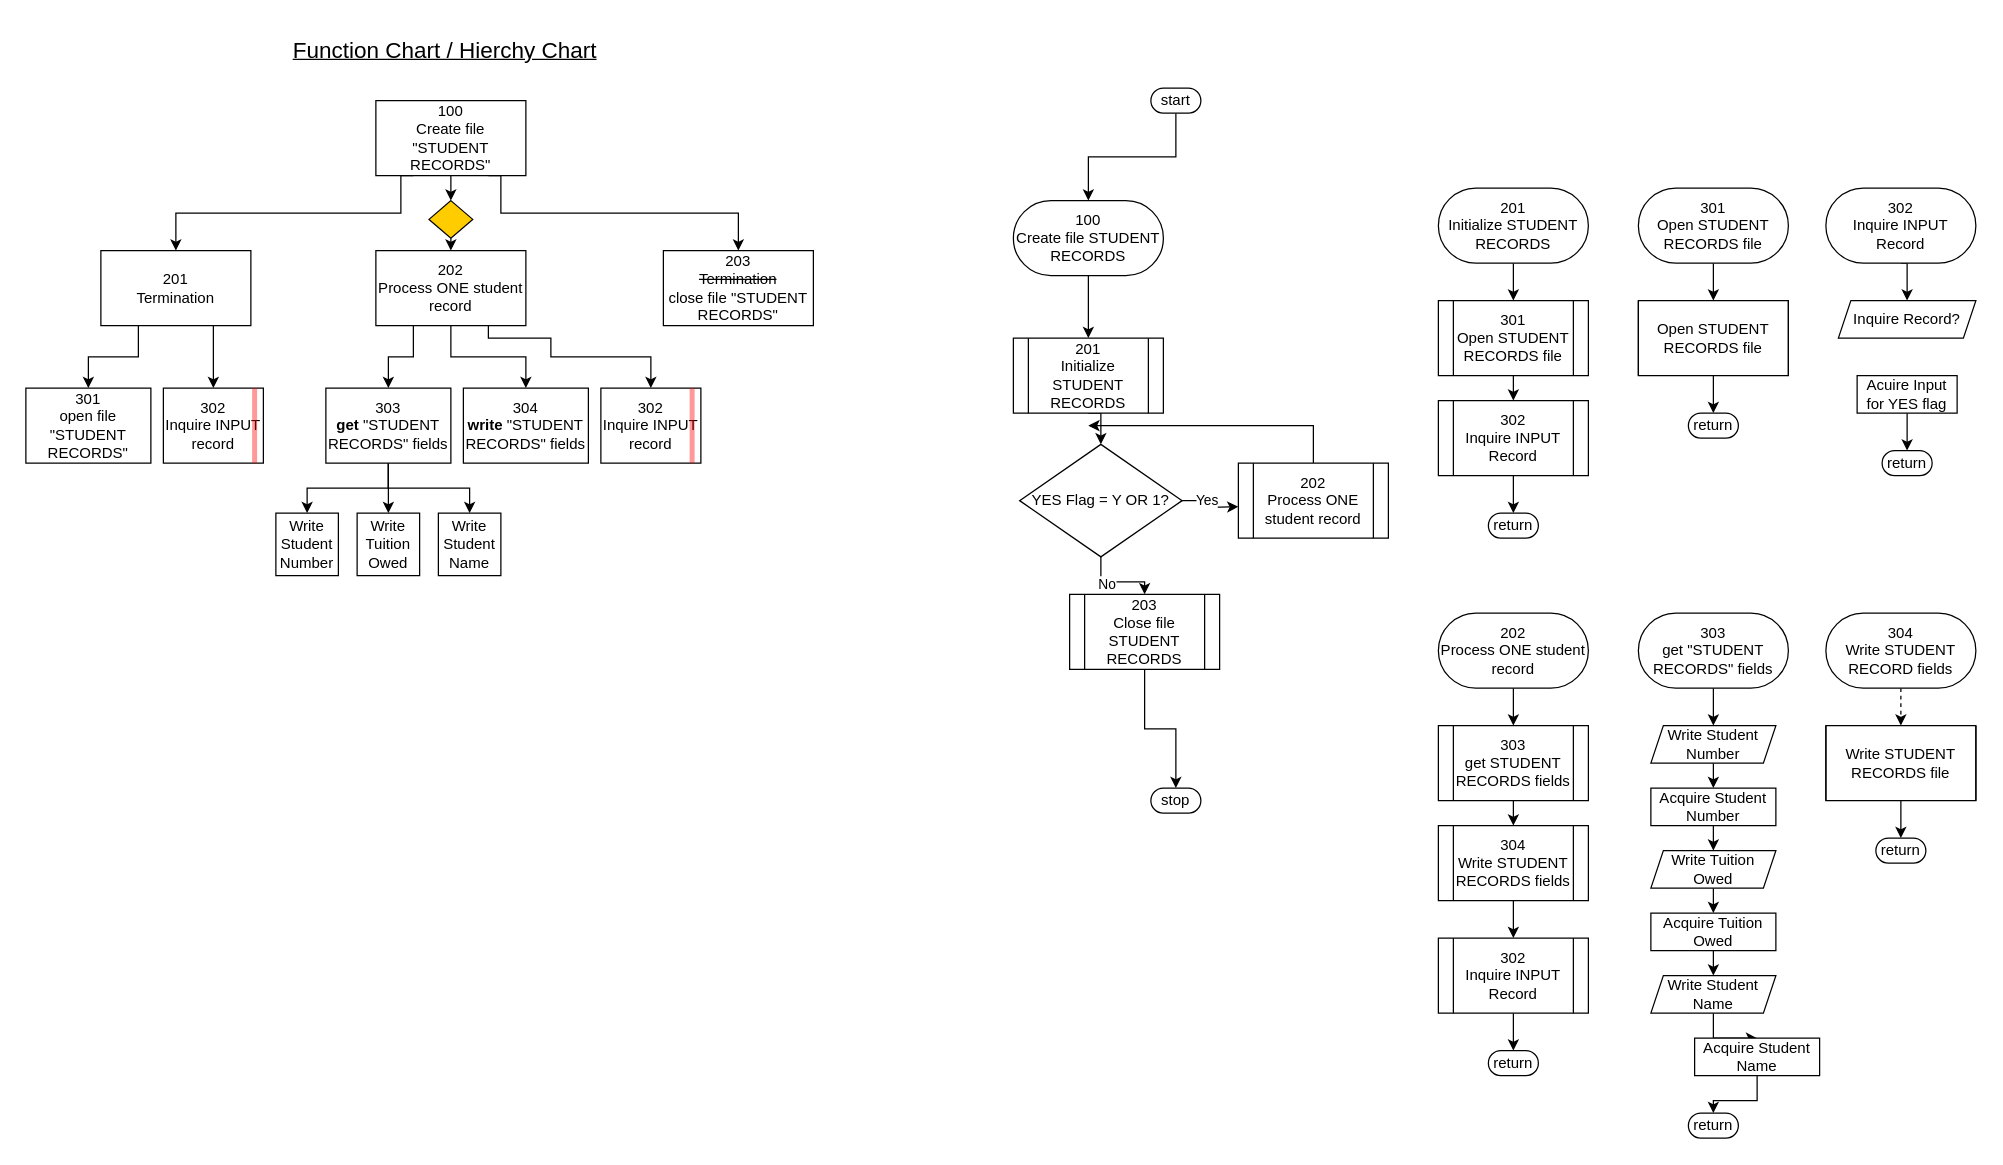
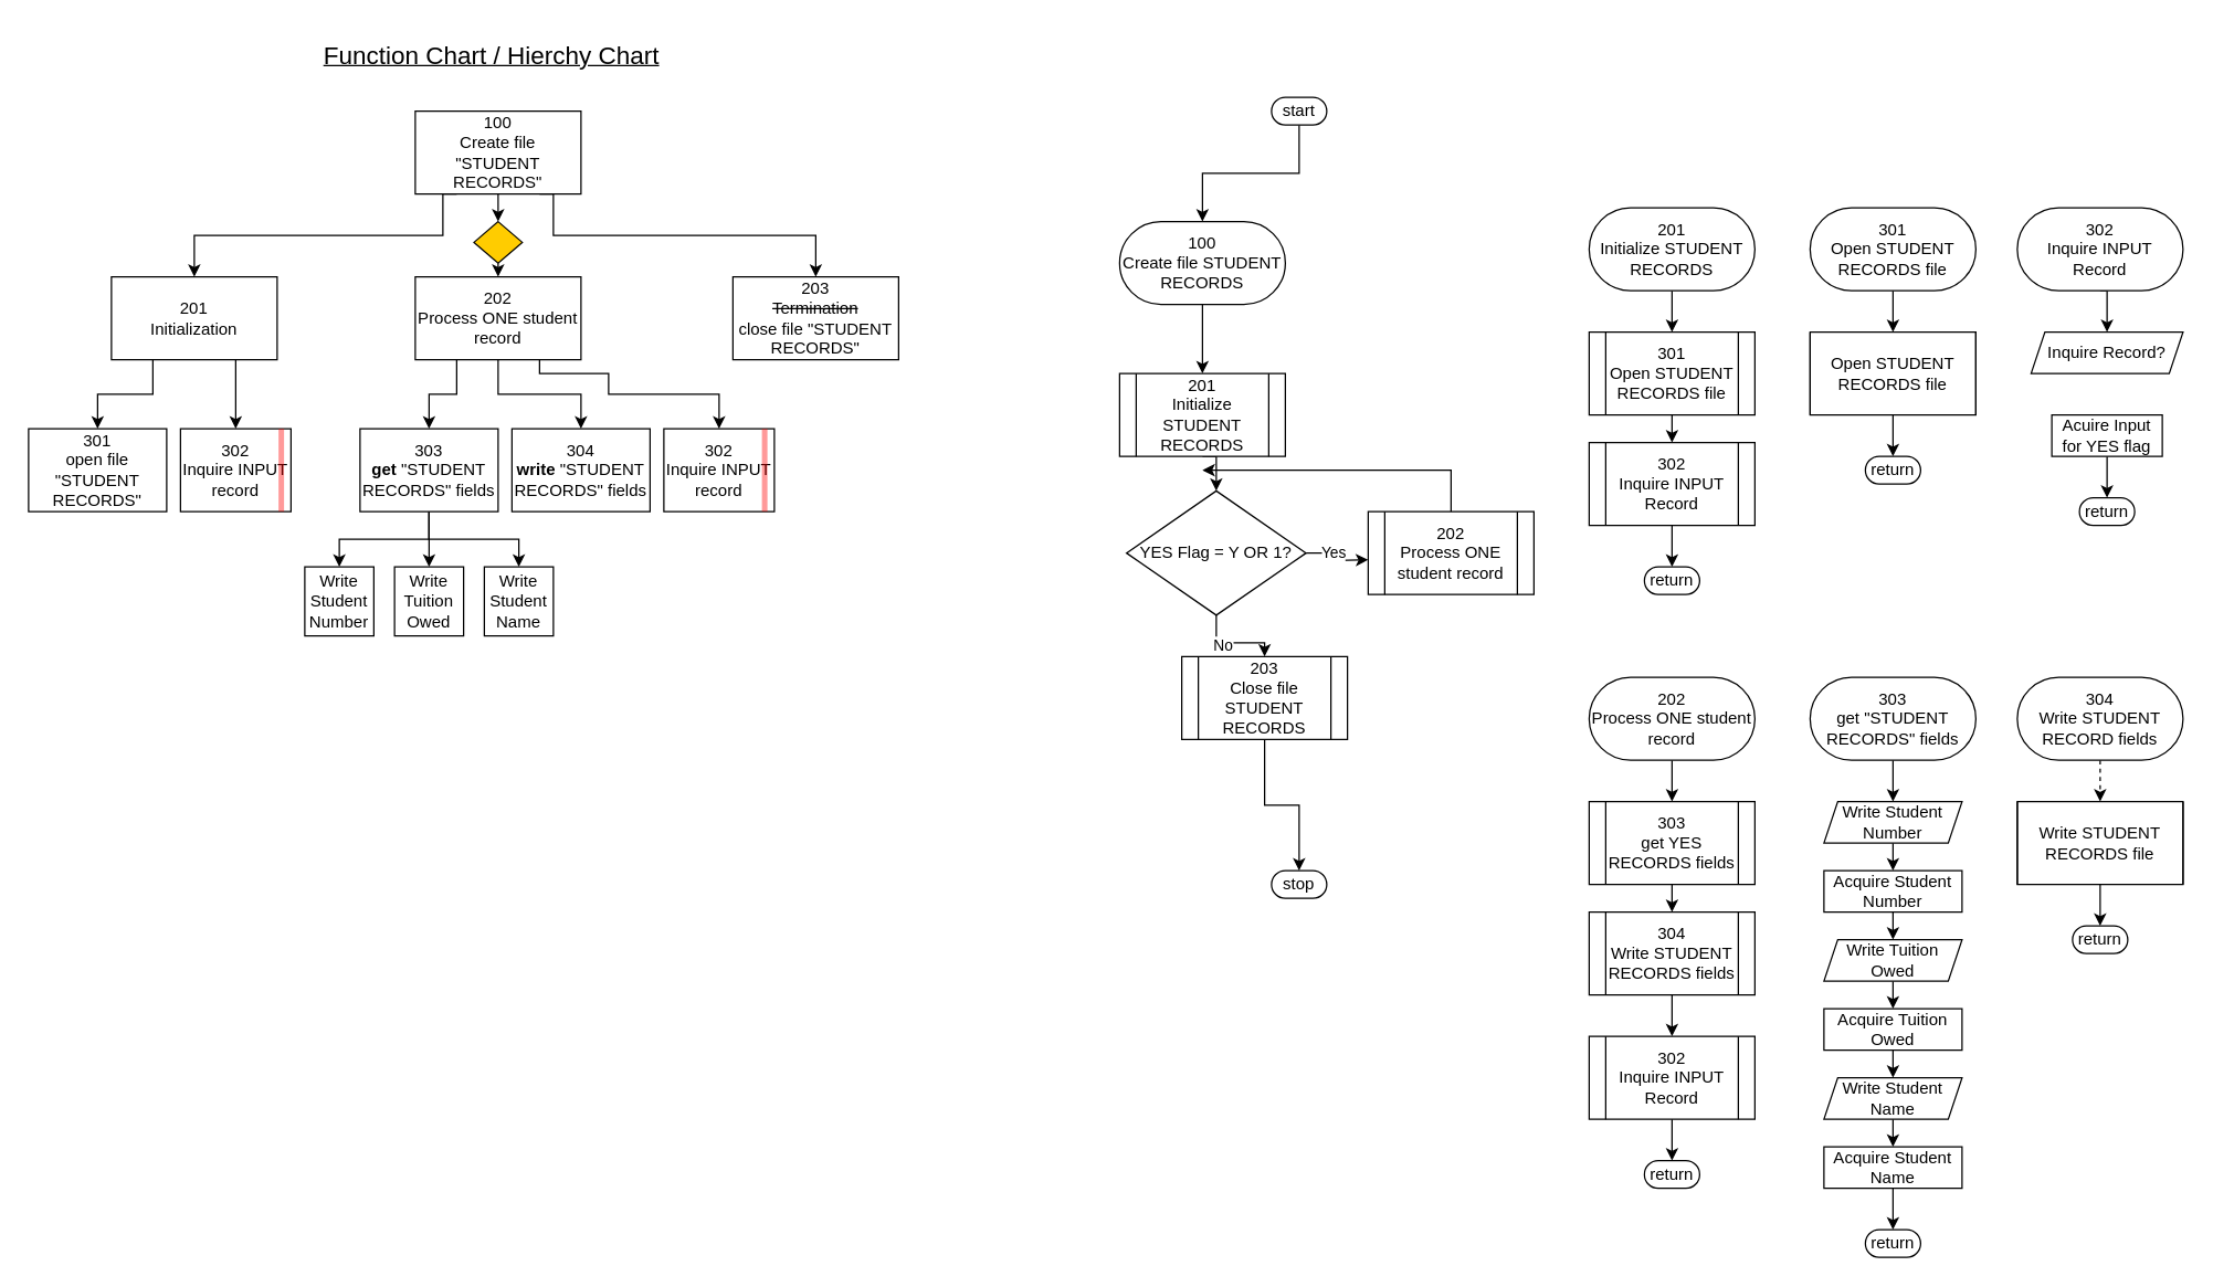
- <mxCell id="8" value="201&lt;br&gt;Termination" style="rounded=1;whiteSpace=wrap;html=1;arcSize=0;" parent="1" vertex="1"><mxGeometry x="80" y="200" width="120" height="60" as="geometry" /></mxCell>
+ <mxCell id="8" value="201&lt;br&gt;Initialization" style="rounded=1;whiteSpace=wrap;html=1;arcSize=0;" parent="1" vertex="1"><mxGeometry x="80" y="200" width="120" height="60" as="geometry" /></mxCell>
- <mxCell id="75" value="303&lt;br style=&quot;border-color: var(--border-color);&quot;&gt;get STUDENT RECORDS fields" style="shape=process;whiteSpace=wrap;html=1;backgroundOutline=1;" parent="1" vertex="1"><mxGeometry x="1150" y="580" width="120" height="60" as="geometry" /></mxCell>
+ <mxCell id="75" value="303&lt;br style=&quot;border-color: var(--border-color);&quot;&gt;get YES RECORDS fields" style="shape=process;whiteSpace=wrap;html=1;backgroundOutline=1;" parent="1" vertex="1"><mxGeometry x="1150" y="580" width="120" height="60" as="geometry" /></mxCell>
- <mxCell id="86" value="Acquire Student Name" style="shape=rectangle;perimeter=parallelogramPerimeter;whiteSpace=wrap;html=1;fixedSize=1;size=10;" parent="1" vertex="1"><mxGeometry x="1355" y="830" width="100" height="30" as="geometry" /></mxCell>
+ <mxCell id="86" value="Acquire Student Name" style="shape=rectangle;perimeter=parallelogramPerimeter;whiteSpace=wrap;html=1;fixedSize=1;size=10;" parent="1" vertex="1"><mxGeometry x="1320" y="830" width="100" height="30" as="geometry" /></mxCell>
